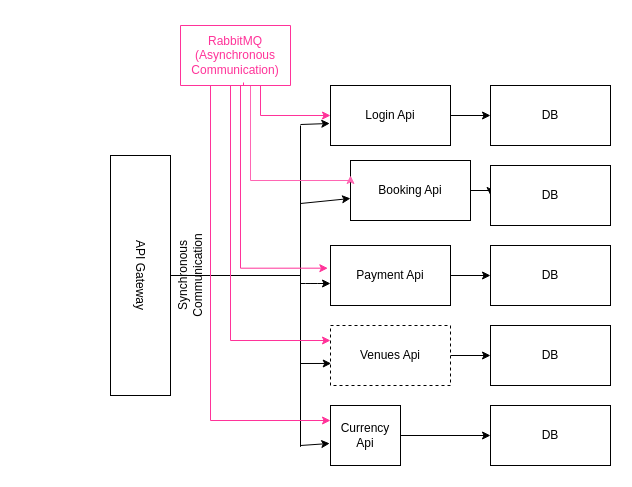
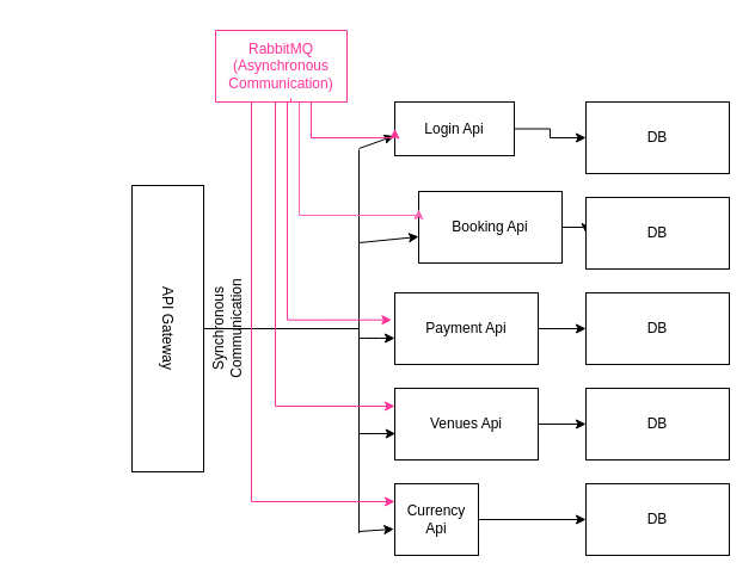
- <mxCell id="4" value="Login Api" style="rounded=0;whiteSpace=wrap;html=1;" vertex="1" parent="1"><mxGeometry x="330" y="85" width="120" height="60" as="geometry" /></mxCell>
+ <mxCell id="4" value="Login Api" style="rounded=0;whiteSpace=wrap;html=1;" vertex="1" parent="1"><mxGeometry x="330" y="85" width="100" height="45" as="geometry" /></mxCell>
- <mxCell id="10" value="Venues Api" style="rounded=0;whiteSpace=wrap;html=1;dashed=1;" vertex="1" parent="1"><mxGeometry x="330" y="325" width="120" height="60" as="geometry" /></mxCell>
+ <mxCell id="10" value="Venues Api" style="rounded=0;whiteSpace=wrap;html=1;" vertex="1" parent="1"><mxGeometry x="330" y="325" width="120" height="60" as="geometry" /></mxCell>
